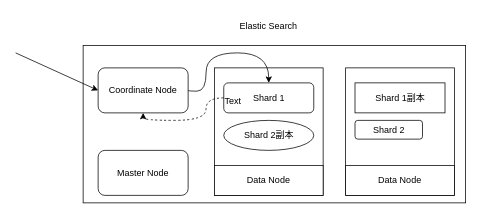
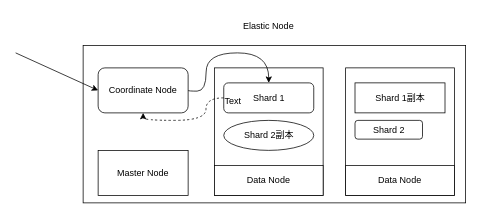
- <mxCell id="17" value="Elastic Search" style="text;html=1;align=center;verticalAlign=middle;whiteSpace=wrap;rounded=0;" vertex="1" parent="1"><mxGeometry x="276.25" y="20" width="162.5" height="30" as="geometry" /></mxCell>
+ <mxCell id="17" value="Elastic Node" style="text;html=1;align=center;verticalAlign=middle;whiteSpace=wrap;rounded=0;" vertex="1" parent="1"><mxGeometry x="276.25" y="20" width="162.5" height="30" as="geometry" /></mxCell>
- <mxCell id="5" value="Master Node" style="rounded=1;whiteSpace=wrap;html=1;" vertex="1" parent="1"><mxGeometry x="130" y="200" width="120" height="60" as="geometry" /></mxCell>
+ <mxCell id="5" value="Master Node" style="whiteSpace=wrap;html=1;rounded=0;" vertex="1" parent="1"><mxGeometry x="130" y="200" width="120" height="60" as="geometry" /></mxCell>
